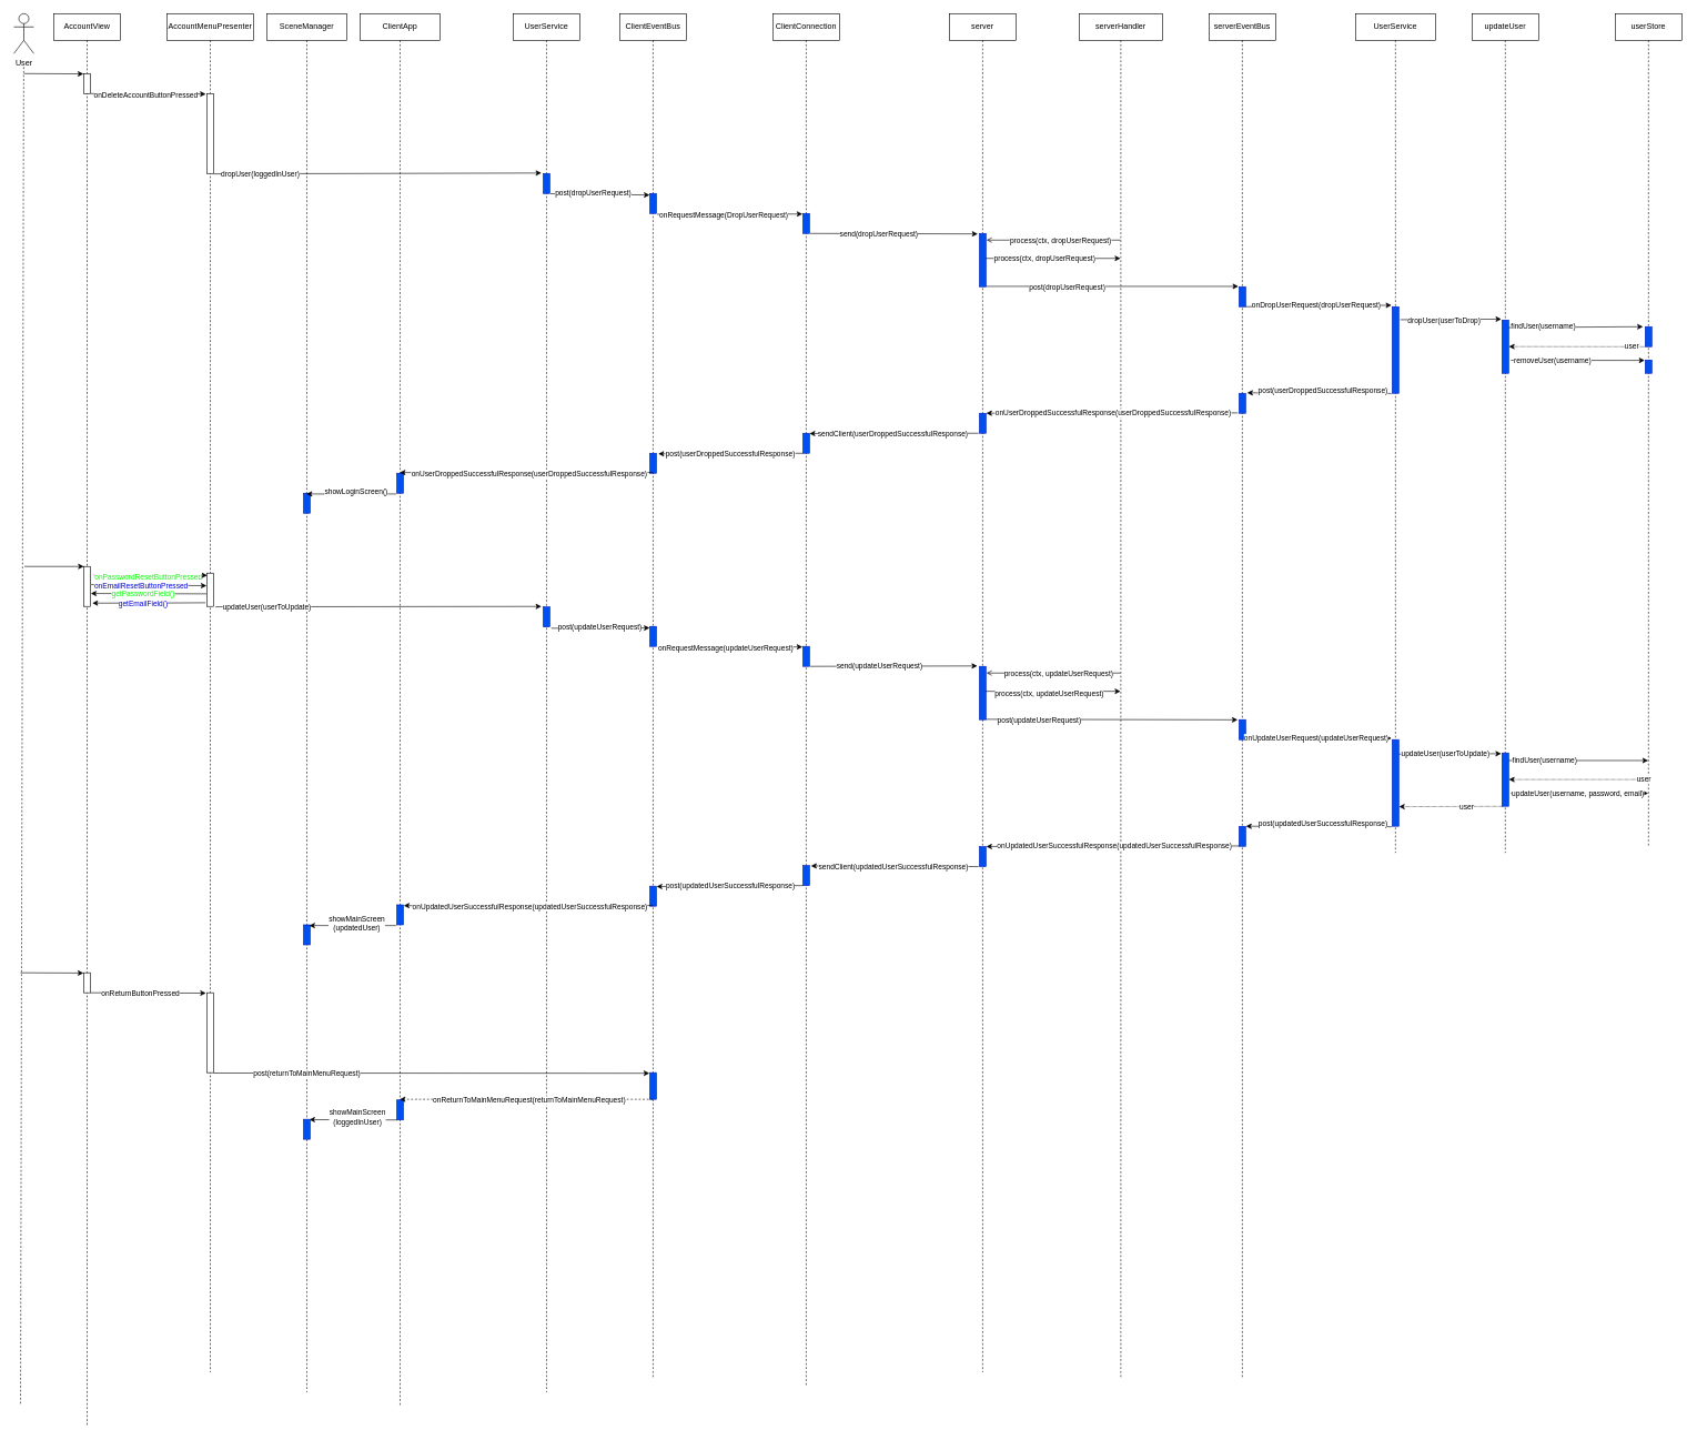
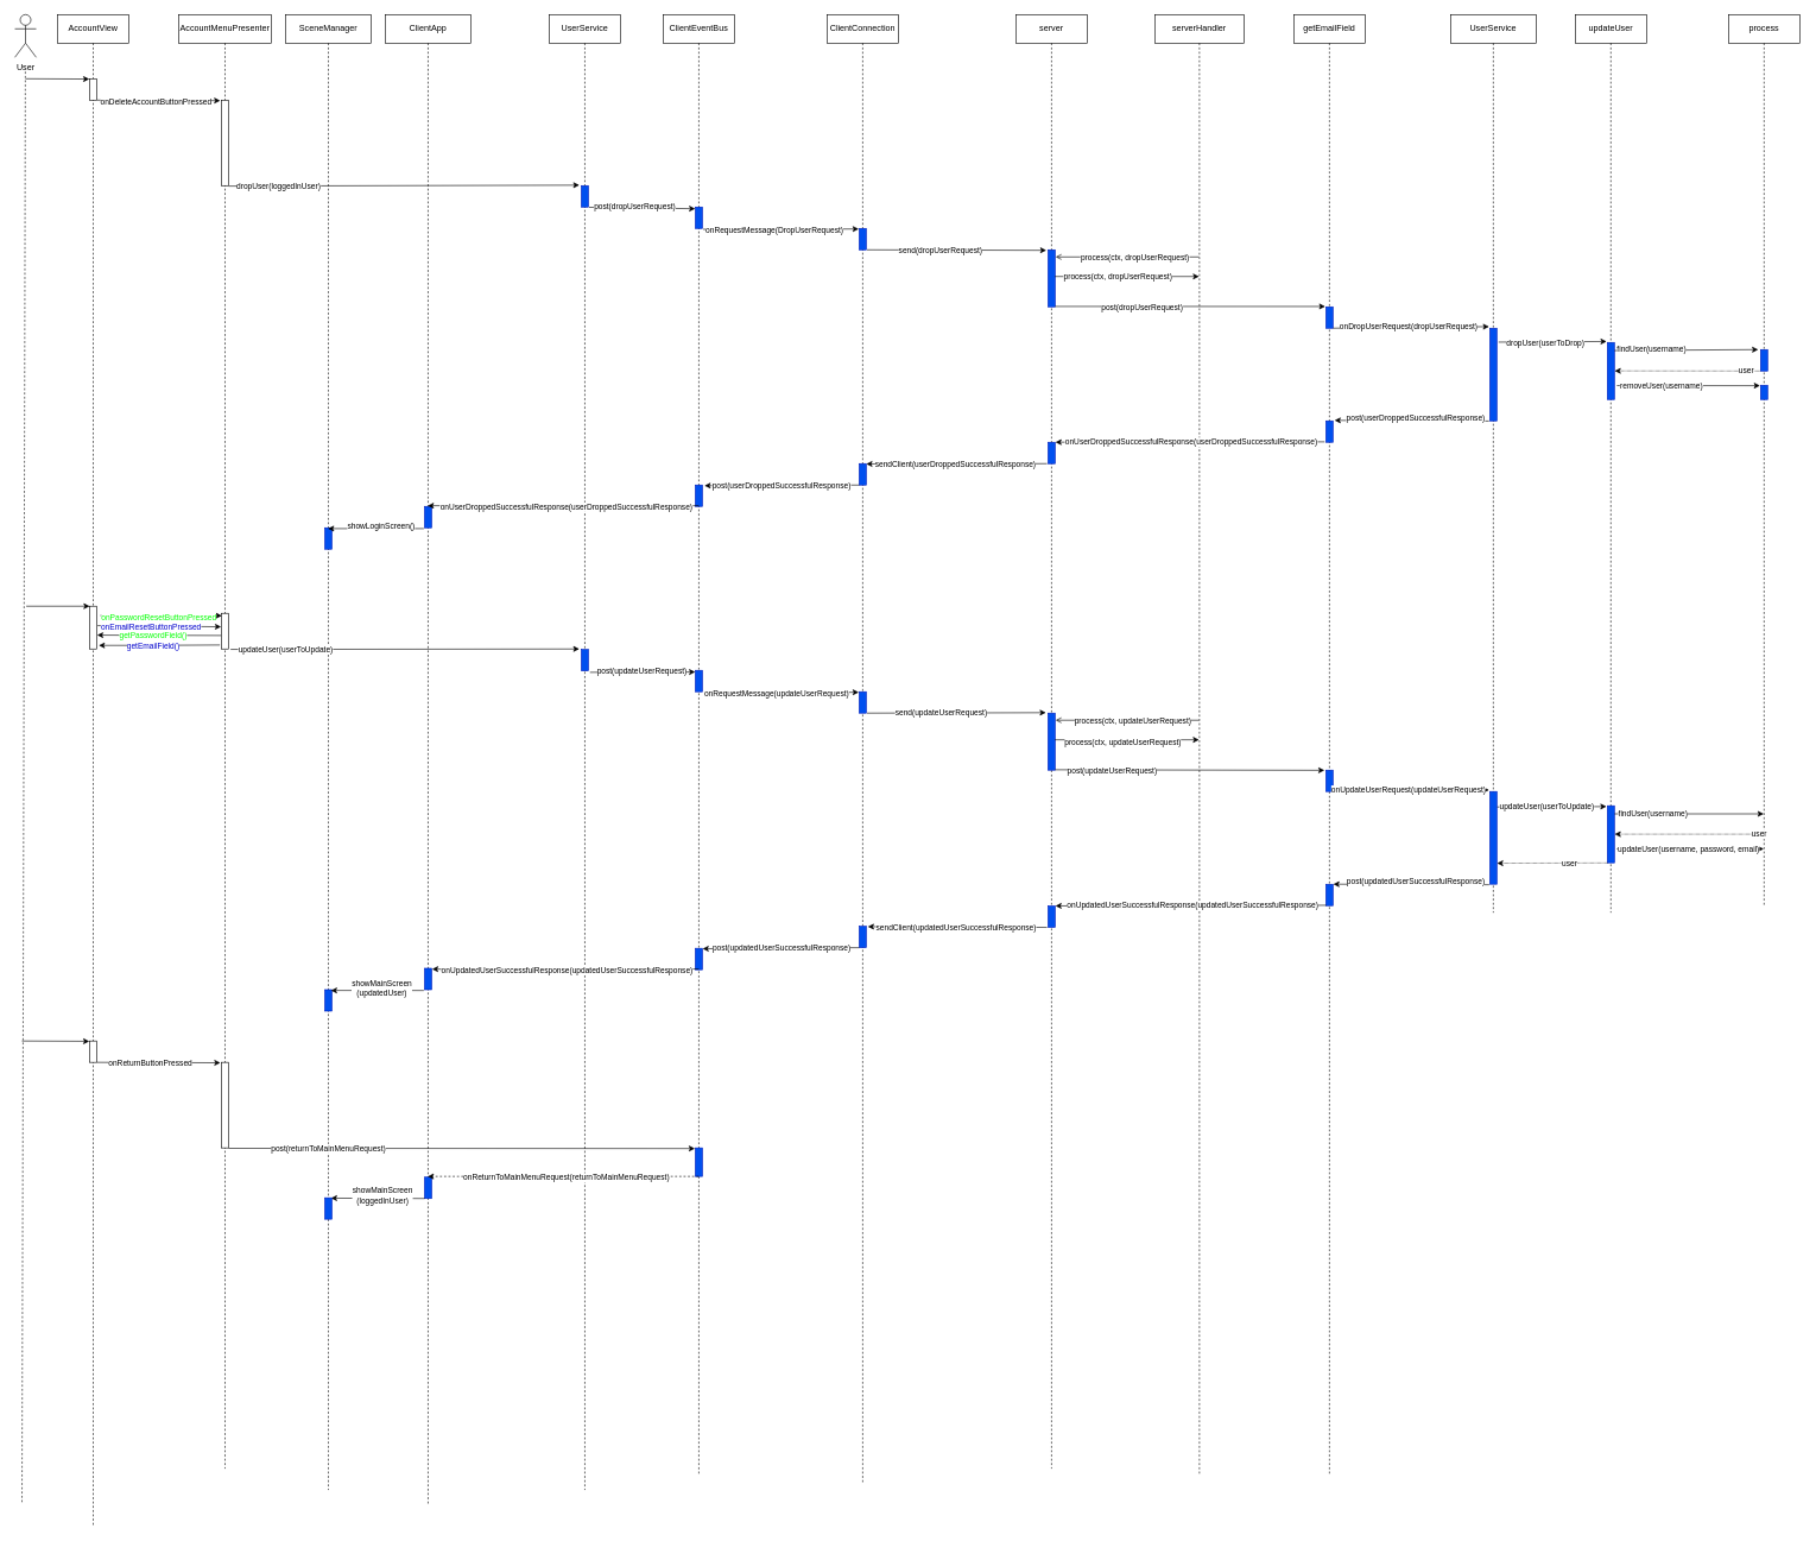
- <mxCell id="29" value="serverEventBus" style="shape=umlLifeline;perimeter=lifelinePerimeter;whiteSpace=wrap;html=1;container=1;collapsible=0;recursiveResize=0;outlineConnect=0;rounded=0;" parent="1" vertex="1"><mxGeometry x="1815.04" y="20" width="100" height="2050" as="geometry" /></mxCell>
+ <mxCell id="29" value="getEmailField" style="shape=umlLifeline;perimeter=lifelinePerimeter;whiteSpace=wrap;html=1;container=1;collapsible=0;recursiveResize=0;outlineConnect=0;rounded=0;" parent="1" vertex="1"><mxGeometry x="1815.04" y="20" width="100" height="2050" as="geometry" /></mxCell>
- <mxCell id="39" value="userStore" style="shape=umlLifeline;perimeter=lifelinePerimeter;whiteSpace=wrap;html=1;container=1;collapsible=0;recursiveResize=0;outlineConnect=0;rounded=0;" parent="1" vertex="1"><mxGeometry x="2425.04" y="20" width="100" height="1250" as="geometry" /></mxCell>
+ <mxCell id="39" value="process" style="shape=umlLifeline;perimeter=lifelinePerimeter;whiteSpace=wrap;html=1;container=1;collapsible=0;recursiveResize=0;outlineConnect=0;rounded=0;" parent="1" vertex="1"><mxGeometry x="2425.04" y="20" width="100" height="1250" as="geometry" /></mxCell>
